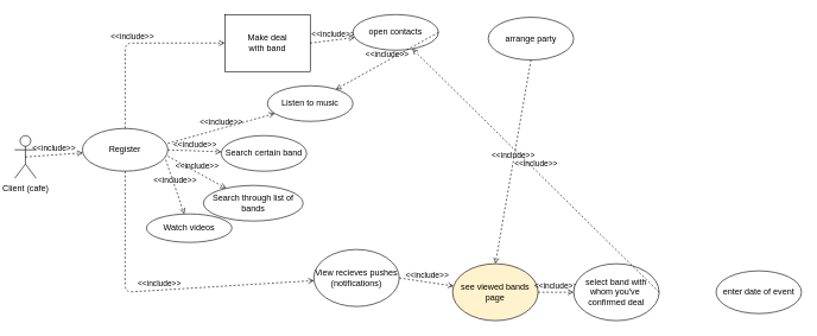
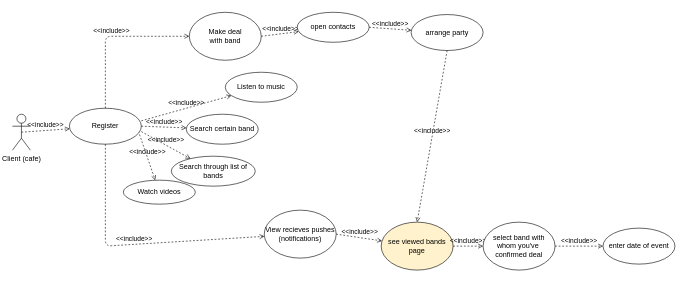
- <mxCell id="14" value="Make deal&lt;br&gt;with band" style="whiteSpace=wrap;html=1;rounded=0;" vertex="1" parent="1"><mxGeometry x="315" y="20" width="120" height="80" as="geometry" /></mxCell>
+ <mxCell id="14" value="Make deal&lt;br&gt;with band" style="ellipse;whiteSpace=wrap;html=1;" vertex="1" parent="1"><mxGeometry x="315" y="20" width="120" height="80" as="geometry" /></mxCell>
- <mxCell id="17" value="&amp;lt;&amp;lt;include&amp;gt;&amp;gt;" style="edgeStyle=none;html=1;endArrow=open;verticalAlign=bottom;dashed=1;labelBackgroundColor=none;exitX=1;exitY=0.5;exitDx=0;exitDy=0;" edge="1" parent="1" source="16" target="6"><mxGeometry width="160" relative="1" as="geometry"><mxPoint x="285" y="270" as="sourcePoint" /><mxPoint x="445" y="270" as="targetPoint" /></mxGeometry></mxCell>
+ <mxCell id="17" value="&amp;lt;&amp;lt;include&amp;gt;&amp;gt;" style="edgeStyle=none;html=1;endArrow=open;verticalAlign=bottom;dashed=1;labelBackgroundColor=none;exitX=1;exitY=0.5;exitDx=0;exitDy=0;" edge="1" parent="1" source="16" target="18"><mxGeometry width="160" relative="1" as="geometry"><mxPoint x="285" y="270" as="sourcePoint" /><mxPoint x="445" y="270" as="targetPoint" /></mxGeometry></mxCell>
- <mxCell id="25" value="&amp;lt;&amp;lt;include&amp;gt;&amp;gt;" style="edgeStyle=none;html=1;endArrow=open;verticalAlign=bottom;dashed=1;labelBackgroundColor=none;exitX=1;exitY=0.5;exitDx=0;exitDy=0;" edge="1" parent="1" source="24" target="16"><mxGeometry width="160" relative="1" as="geometry"><mxPoint x="555" y="290" as="sourcePoint" /><mxPoint x="445" y="240" as="targetPoint" /></mxGeometry></mxCell>
+ <mxCell id="25" value="&amp;lt;&amp;lt;include&amp;gt;&amp;gt;" style="edgeStyle=none;html=1;endArrow=open;verticalAlign=bottom;dashed=1;labelBackgroundColor=none;exitX=1;exitY=0.5;exitDx=0;exitDy=0;" edge="1" parent="1" source="24" target="26"><mxGeometry width="160" relative="1" as="geometry"><mxPoint x="555" y="290" as="sourcePoint" /><mxPoint x="445" y="240" as="targetPoint" /></mxGeometry></mxCell>
